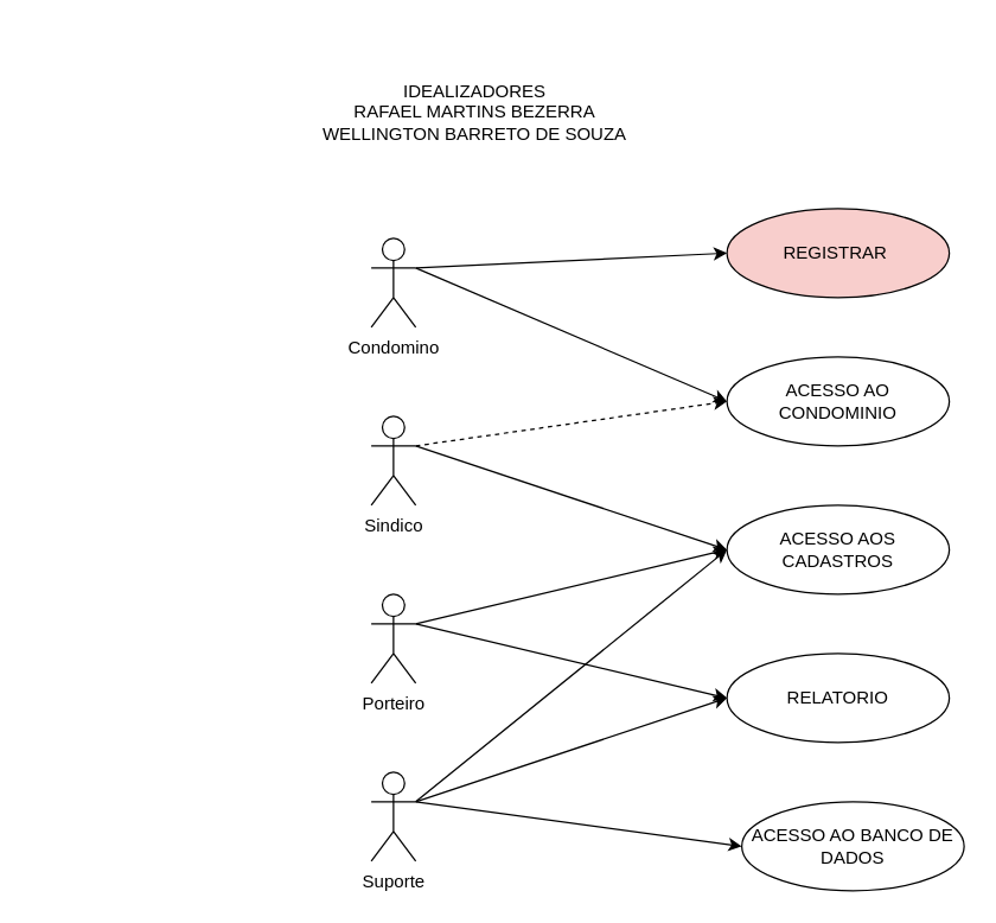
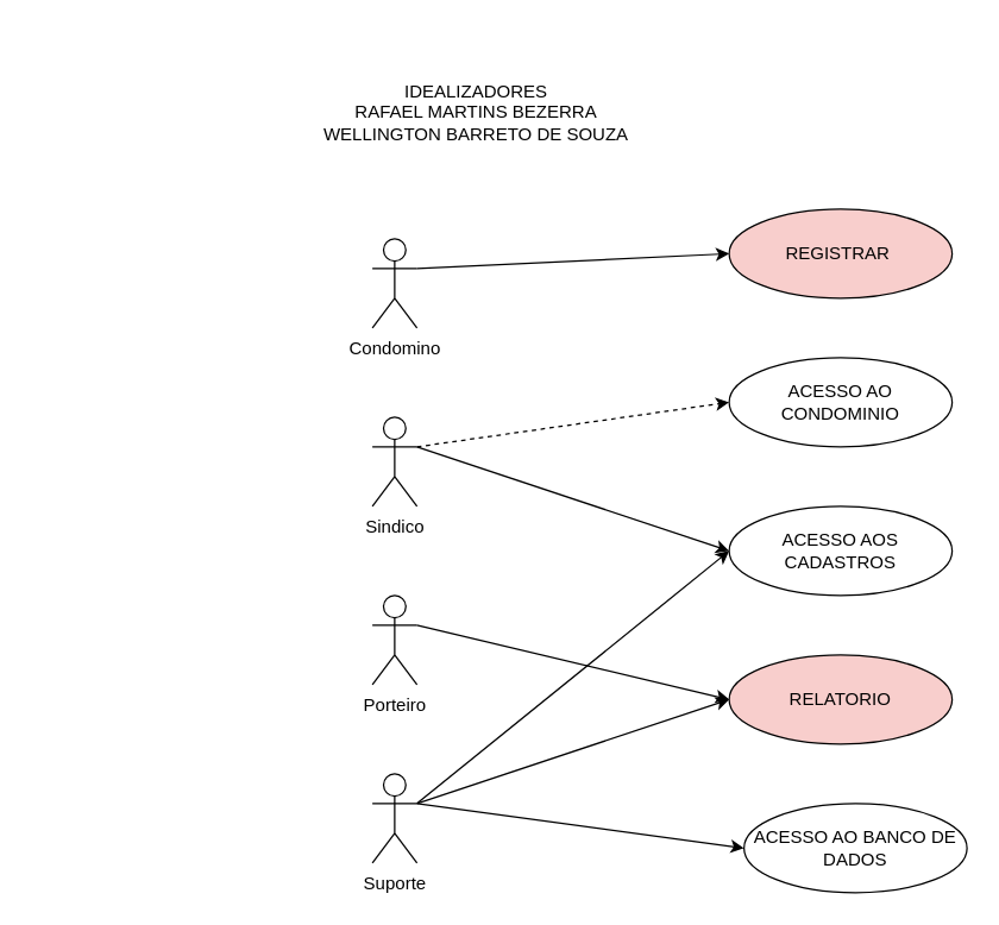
- <mxCell id="16" value="" style="endArrow=classic;html=1;rounded=0;exitX=1;exitY=0.333;exitDx=0;exitDy=0;exitPerimeter=0;entryX=0;entryY=0.5;entryDx=0;entryDy=0;" edge="1" parent="1" source="7" target="3"><mxGeometry width="50" height="50" relative="1" as="geometry"><mxPoint x="260" y="540" as="sourcePoint" /><mxPoint x="310" y="490" as="targetPoint" /></mxGeometry></mxCell>
- <mxCell id="12" value="" style="endArrow=classic;html=1;rounded=0;exitX=1;exitY=0.333;exitDx=0;exitDy=0;exitPerimeter=0;entryX=0;entryY=0.5;entryDx=0;entryDy=0;" edge="1" parent="1" source="5" target="4"><mxGeometry width="50" height="50" relative="1" as="geometry"><mxPoint x="260" y="540" as="sourcePoint" /><mxPoint x="310" y="490" as="targetPoint" /></mxGeometry></mxCell>
- <mxCell id="9" value="RELATORIO" style="ellipse;whiteSpace=wrap;html=1;" vertex="1" parent="1"><mxGeometry x="490" y="440" width="150" height="60" as="geometry" /></mxCell>
+ <mxCell id="9" value="RELATORIO" style="ellipse;whiteSpace=wrap;html=1;fillColor=#f8cecc;" vertex="1" parent="1"><mxGeometry x="490" y="440" width="150" height="60" as="geometry" /></mxCell>
